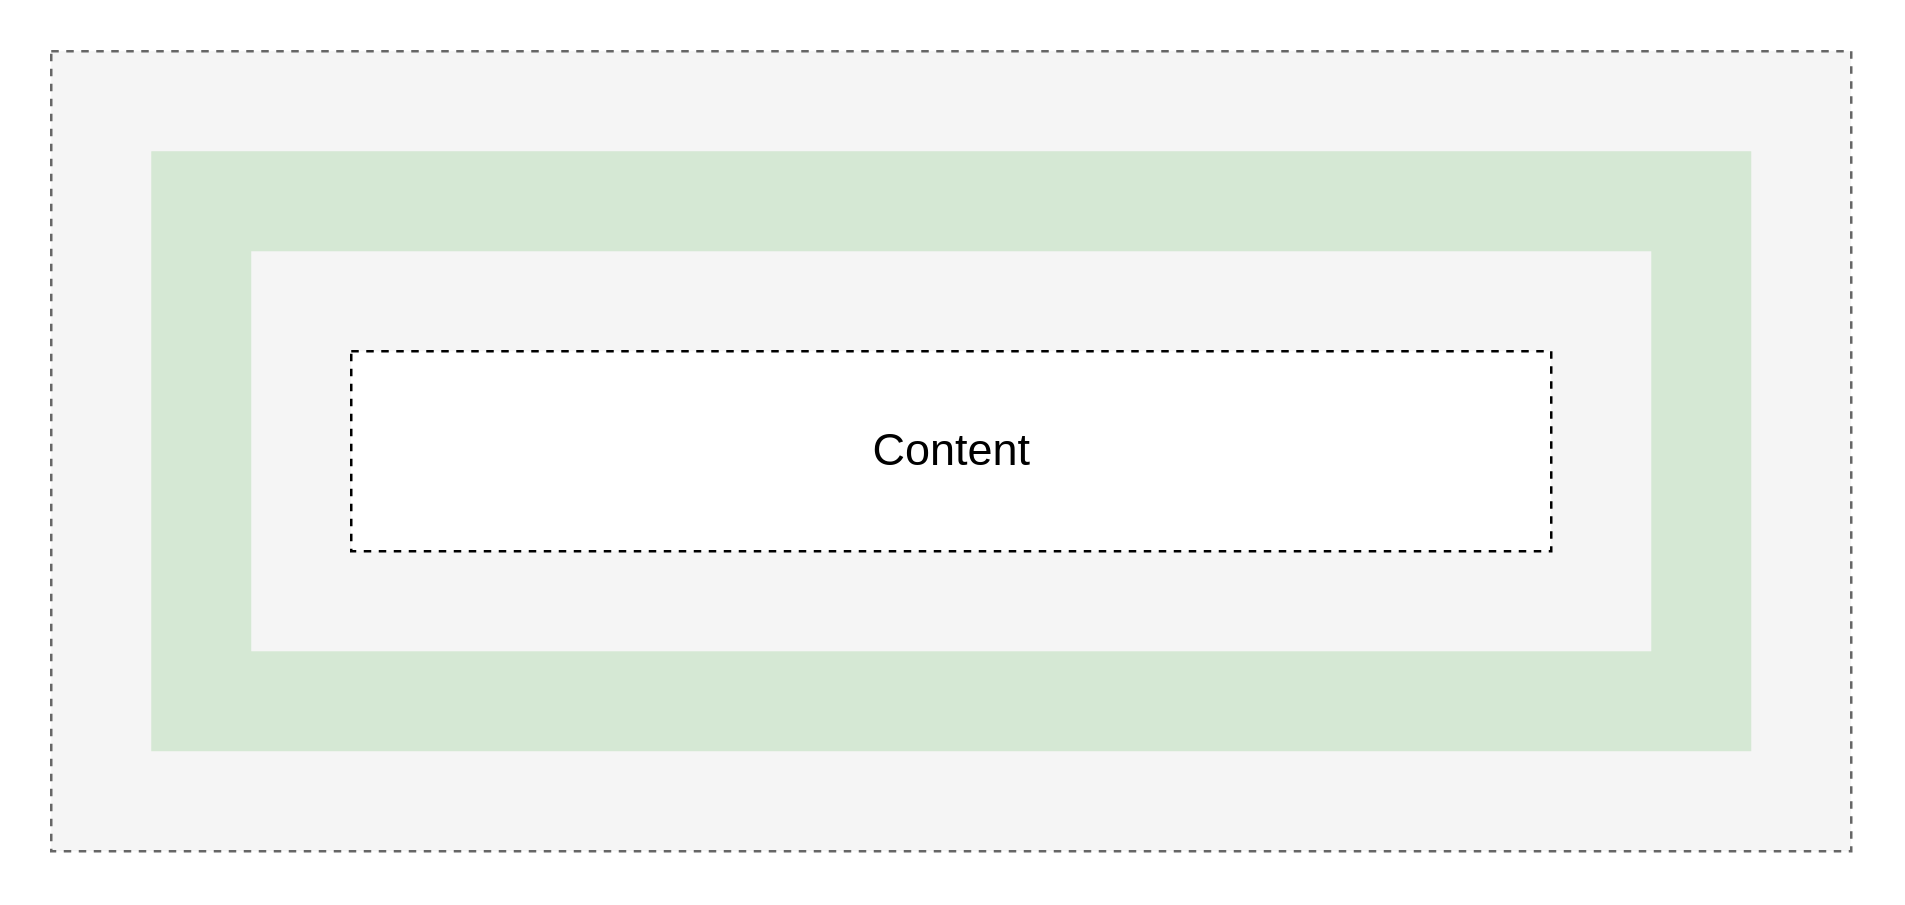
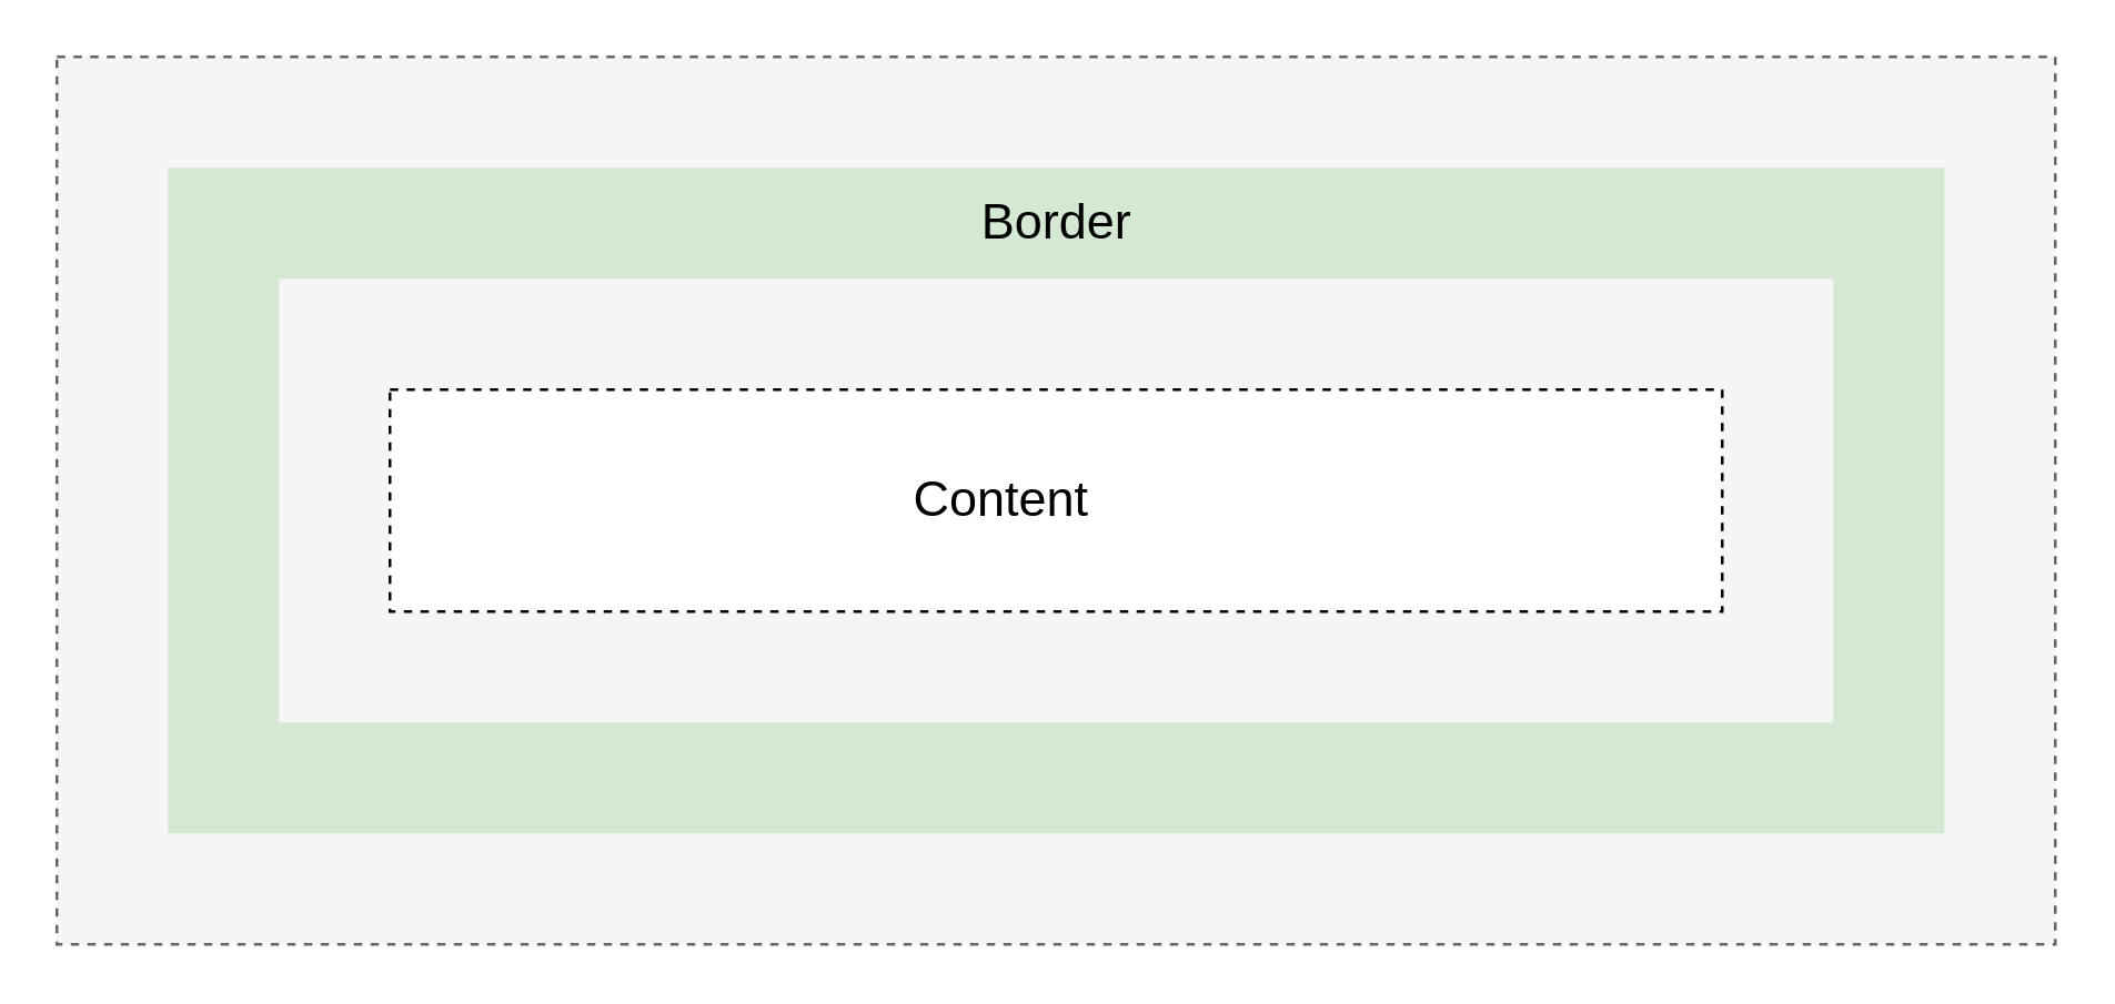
+ <mxCell id="6" value="Border" style="text;html=1;align=center;verticalAlign=middle;resizable=0;points=[];autosize=1;strokeColor=none;fillColor=none;fontSize=18;" vertex="1" parent="1"><mxGeometry x="345" y="65" width="70" height="30" as="geometry" /></mxCell>
- <mxCell id="7" value="Content" style="text;html=1;align=center;verticalAlign=middle;resizable=0;points=[];autosize=1;strokeColor=none;fillColor=none;fontSize=18;" vertex="1" parent="1"><mxGeometry x="340" y="165" width="80" height="30" as="geometry" /></mxCell>
+ <mxCell id="7" value="Content" style="text;html=1;align=center;verticalAlign=middle;resizable=0;points=[];autosize=1;strokeColor=none;fillColor=none;fontSize=18;" vertex="1" parent="1"><mxGeometry x="320" y="165" width="80" height="30" as="geometry" /></mxCell>
